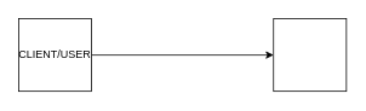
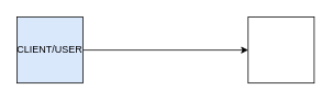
- <mxCell id="3" value="CLIENT/USER" style="whiteSpace=wrap;html=1;aspect=fixed;" vertex="1" parent="1"><mxGeometry x="20" y="20" width="80" height="80" as="geometry" /></mxCell>
+ <mxCell id="3" value="CLIENT/USER" style="whiteSpace=wrap;html=1;aspect=fixed;fillColor=#dae8fc;" vertex="1" parent="1"><mxGeometry x="20" y="20" width="80" height="80" as="geometry" /></mxCell>
